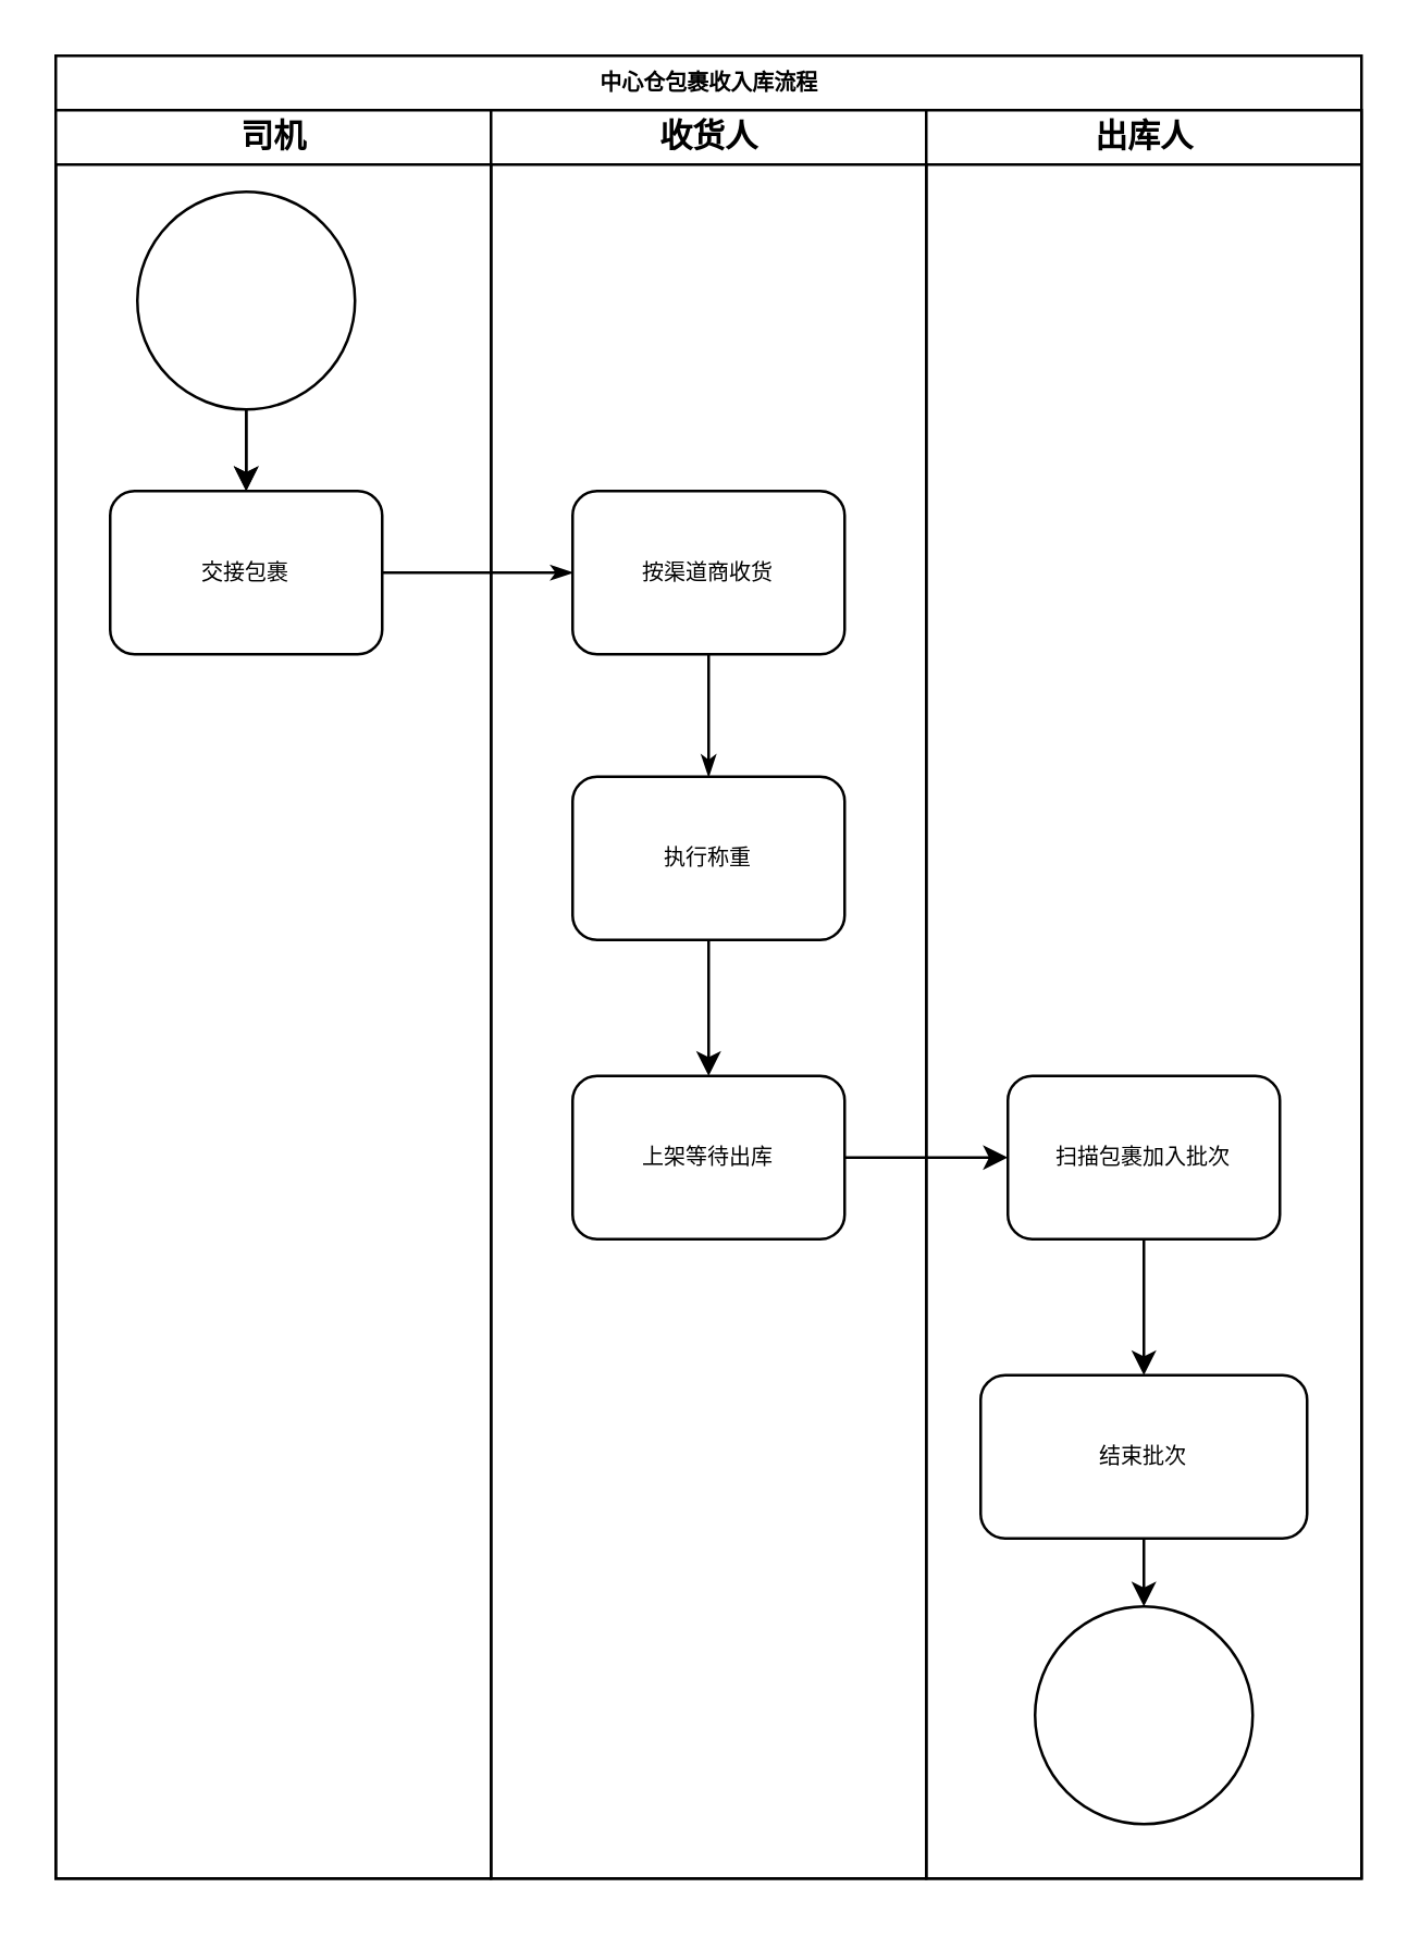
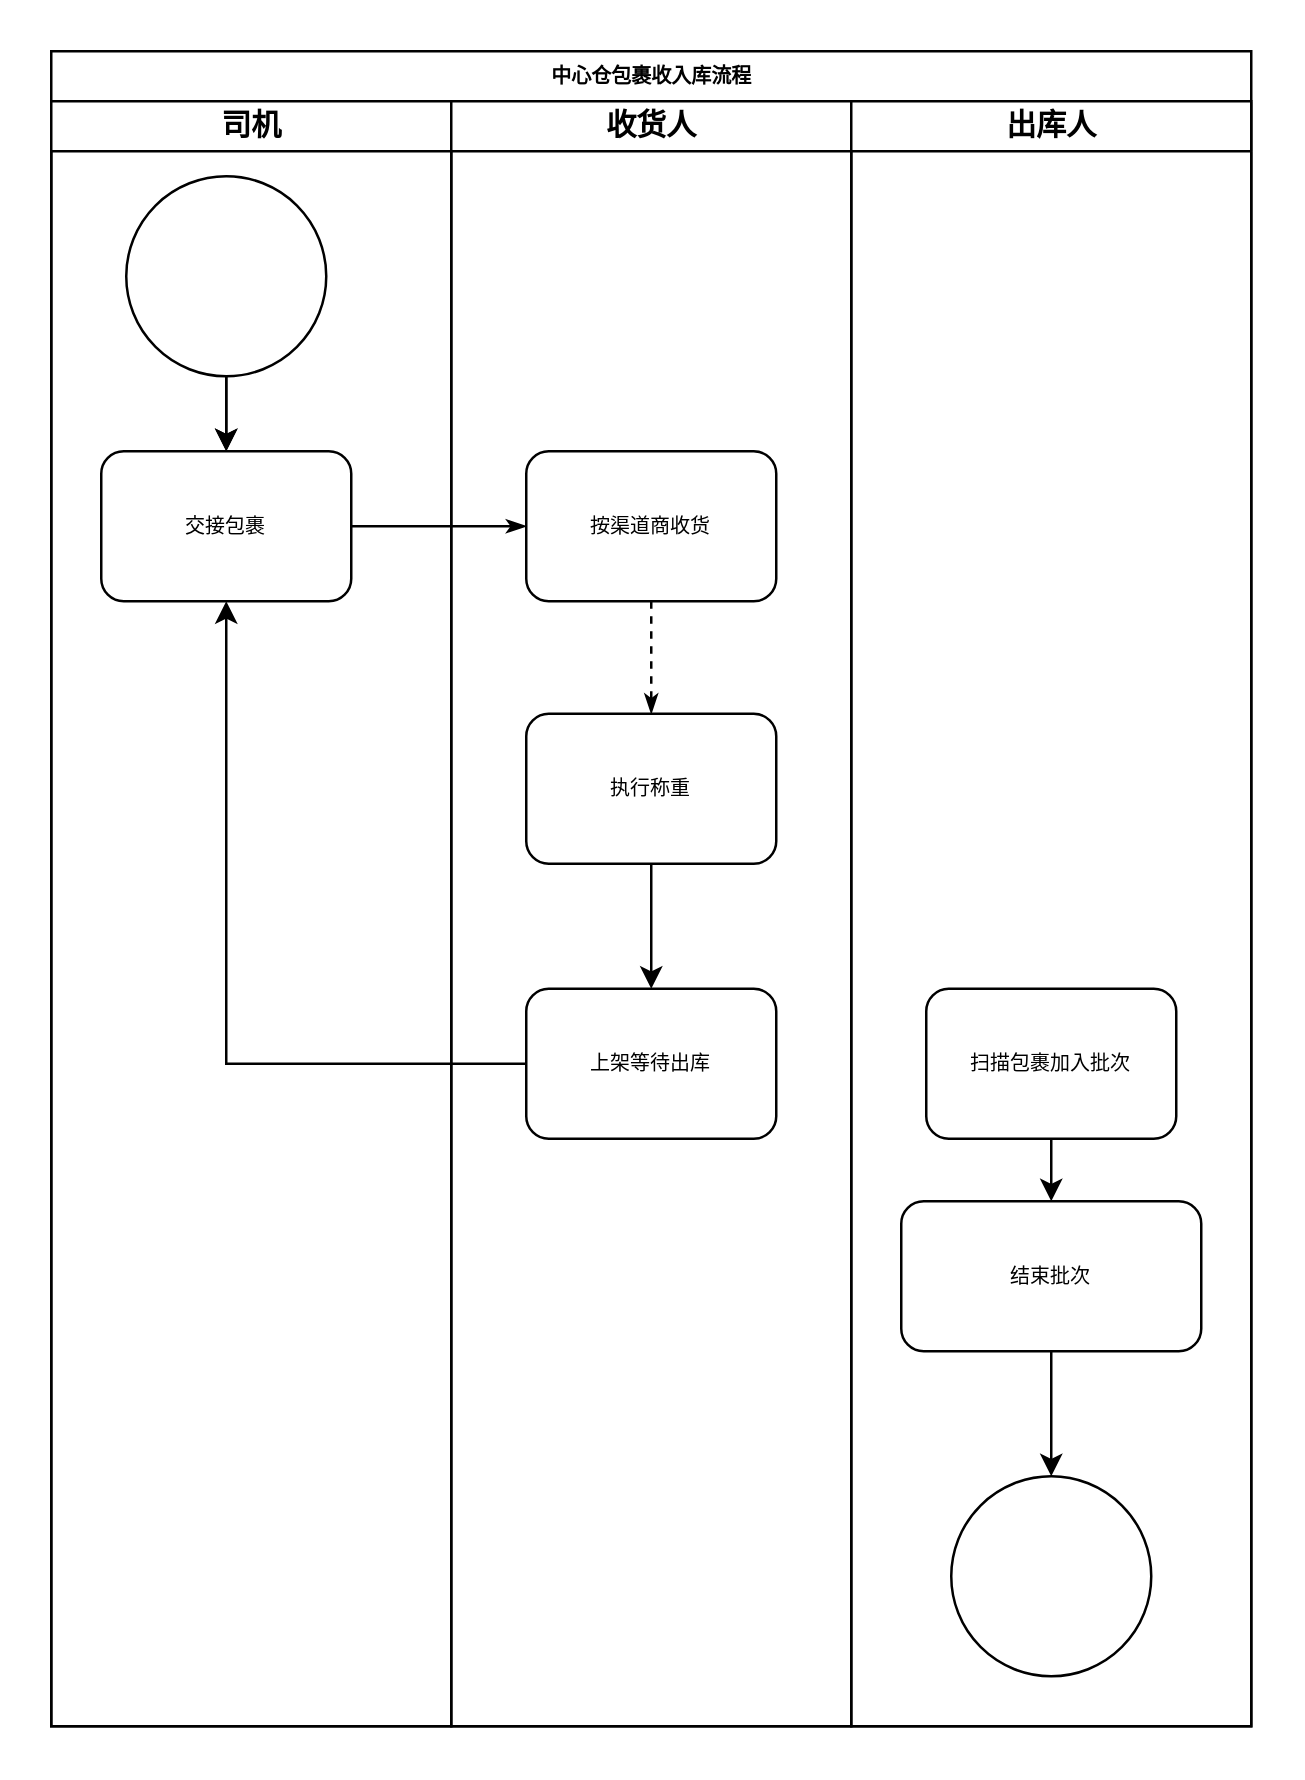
- <mxCell id="13" style="edgeStyle=orthogonalEdgeStyle;rounded=1;html=1;labelBackgroundColor=none;startArrow=none;startFill=0;startSize=5;endArrow=classicThin;endFill=1;endSize=5;jettySize=auto;orthogonalLoop=1;strokeWidth=1;fontFamily=Verdana;fontSize=8" parent="9" source="10" target="12" edge="1"><mxGeometry relative="1" as="geometry"><Array as="points"><mxPoint x="80" y="265" /><mxPoint x="80" y="265" /></Array></mxGeometry></mxCell>
+ <mxCell id="13" style="edgeStyle=orthogonalEdgeStyle;rounded=1;html=1;labelBackgroundColor=none;startArrow=none;startFill=0;startSize=5;endArrow=classicThin;endFill=1;endSize=5;jettySize=auto;orthogonalLoop=1;strokeWidth=1;fontFamily=Verdana;fontSize=8;dashed=1;" parent="9" source="10" target="12" edge="1"><mxGeometry relative="1" as="geometry"><Array as="points"><mxPoint x="80" y="265" /><mxPoint x="80" y="265" /></Array></mxGeometry></mxCell>
- <mxCell id="8" style="edgeStyle=orthogonalEdgeStyle;rounded=0;orthogonalLoop=1;jettySize=auto;html=1;entryX=0;entryY=0.5;entryDx=0;entryDy=0;" edge="1" parent="2" source="14" target="17"><mxGeometry relative="1" as="geometry" /></mxCell>
+ <mxCell id="8" style="edgeStyle=orthogonalEdgeStyle;rounded=0;orthogonalLoop=1;jettySize=auto;html=1;" edge="1" parent="2" source="14" target="4"><mxGeometry relative="1" as="geometry" /></mxCell>
- <mxCell id="19" value="结束批次" style="whiteSpace=wrap;html=1;fontSize=8;fontFamily=Verdana;rounded=1;shadow=0;labelBackgroundColor=none;strokeWidth=1;" parent="15" vertex="1"><mxGeometry x="20" y="465" width="120" height="60" as="geometry" /></mxCell>
+ <mxCell id="19" value="结束批次" style="whiteSpace=wrap;html=1;fontSize=8;fontFamily=Verdana;rounded=1;shadow=0;labelBackgroundColor=none;strokeWidth=1;" parent="15" vertex="1"><mxGeometry x="20" y="440" width="120" height="60" as="geometry" /></mxCell>
